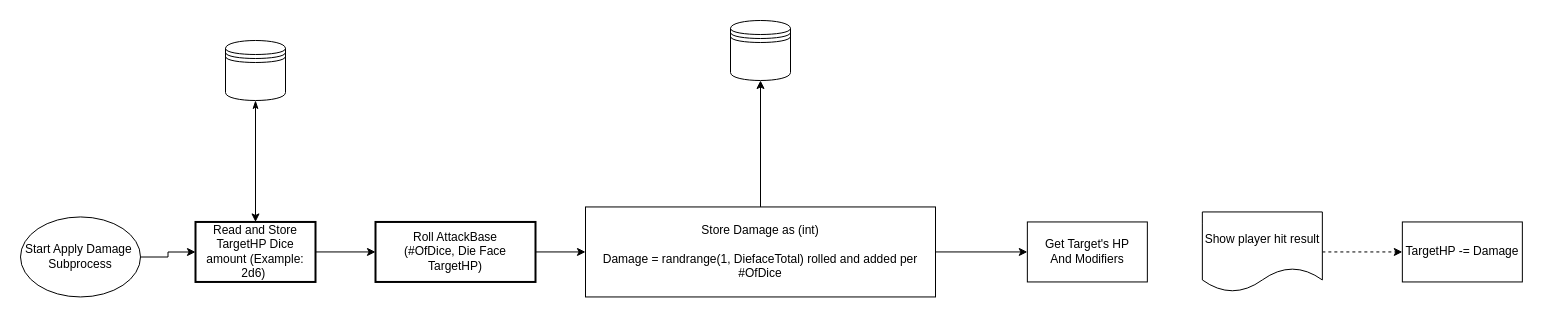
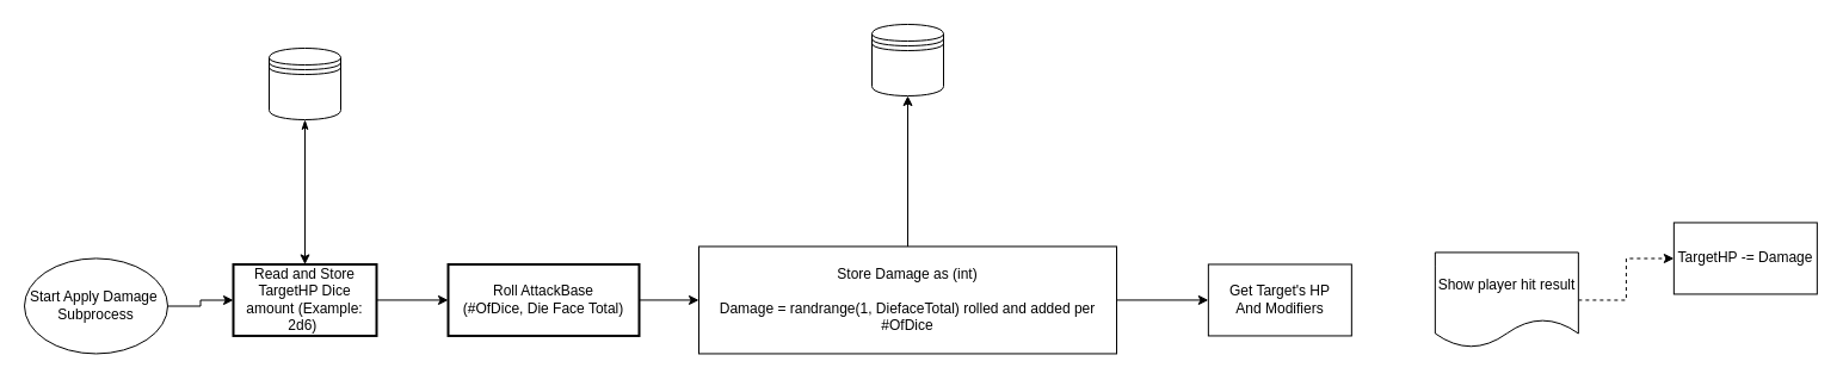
- <mxCell id="7" value="Roll AttackBase&lt;br&gt;(#OfDice, Die Face TargetHP)" style="whiteSpace=wrap;html=1;rounded=0;strokeWidth=2;arcSize=50;" vertex="1" parent="1"><mxGeometry x="375" y="221.45" width="160" height="60" as="geometry" /></mxCell>
+ <mxCell id="7" value="Roll AttackBase&lt;br&gt;(#OfDice, Die Face Total)" style="whiteSpace=wrap;html=1;rounded=0;strokeWidth=2;arcSize=50;" vertex="1" parent="1"><mxGeometry x="375" y="221.45" width="160" height="60" as="geometry" /></mxCell>
- <mxCell id="11" value="Get Target's HP&lt;br&gt;And Modifiers" style="whiteSpace=wrap;html=1;rounded=0;" vertex="1" parent="1"><mxGeometry x="1026.85" y="221.45" width="120" height="60" as="geometry" /></mxCell>
+ <mxCell id="11" value="Get Target's HP&lt;br&gt;And Modifiers" style="whiteSpace=wrap;html=1;rounded=0;" vertex="1" parent="1"><mxGeometry x="1011.85" y="221.45" width="120" height="60" as="geometry" /></mxCell>
- <mxCell id="12" value="TargetHP -= Damage" style="whiteSpace=wrap;html=1;rounded=0;" vertex="1" parent="1"><mxGeometry x="1401.85" y="221.45" width="120" height="60" as="geometry" /></mxCell>
+ <mxCell id="12" value="TargetHP -= Damage" style="whiteSpace=wrap;html=1;rounded=0;" vertex="1" parent="1"><mxGeometry x="1401.85" y="186.45" width="120" height="60" as="geometry" /></mxCell>
